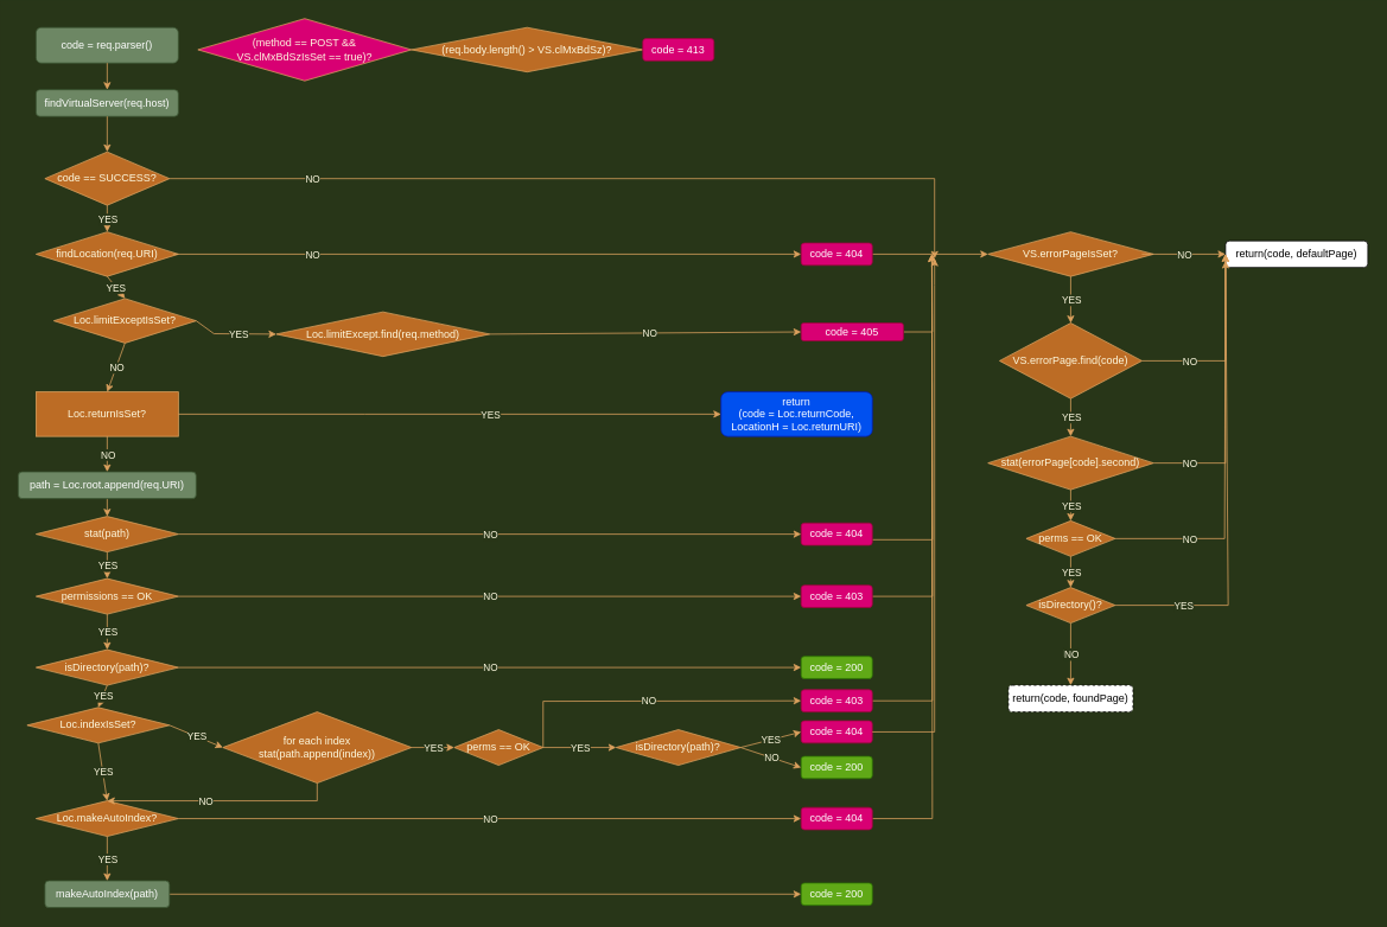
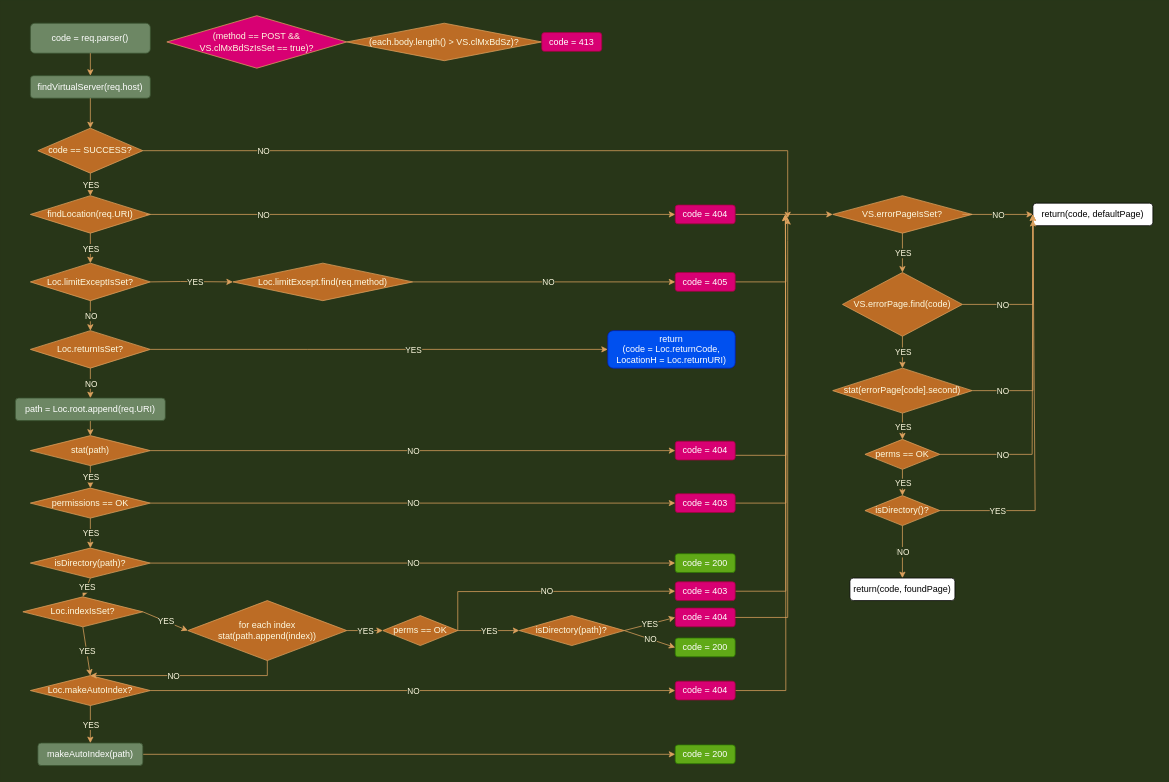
- <mxCell id="102" value="&lt;div&gt;(req.body.length() &amp;gt; VS.clMxBdSz)?&lt;/div&gt;" style="rhombus;whiteSpace=wrap;html=1;fillColor=#BC6C25;strokeColor=#DDA15E;fontColor=#FEFAE0;" parent="1" vertex="1"><mxGeometry x="462" y="30" width="260" height="50" as="geometry" /></mxCell>
+ <mxCell id="102" value="&lt;div&gt;(each.body.length() &amp;gt; VS.clMxBdSz)?&lt;/div&gt;" style="rhombus;whiteSpace=wrap;html=1;fillColor=#BC6C25;strokeColor=#DDA15E;fontColor=#FEFAE0;" parent="1" vertex="1"><mxGeometry x="462" y="30" width="260" height="50" as="geometry" /></mxCell>
- <mxCell id="12" value="Loc.limitExceptIsSet?" style="rhombus;whiteSpace=wrap;html=1;fillColor=#BC6C25;strokeColor=#DDA15E;fontColor=#FEFAE0;" parent="1" vertex="1"><mxGeometry x="60" y="335" width="160" height="50" as="geometry" /></mxCell>
+ <mxCell id="12" value="Loc.limitExceptIsSet?" style="rhombus;whiteSpace=wrap;html=1;fillColor=#BC6C25;strokeColor=#DDA15E;fontColor=#FEFAE0;" parent="1" vertex="1"><mxGeometry x="40" y="350" width="160" height="50" as="geometry" /></mxCell>
- <mxCell id="20" value="code = 405" style="rounded=1;whiteSpace=wrap;html=1;fillColor=#d80073;strokeColor=#A50040;fontColor=#ffffff;" parent="1" vertex="1"><mxGeometry x="900" y="362.5" width="115" height="20" as="geometry" /></mxCell>
+ <mxCell id="20" value="code = 405" style="rounded=1;whiteSpace=wrap;html=1;fillColor=#d80073;strokeColor=#A50040;fontColor=#ffffff;" parent="1" vertex="1"><mxGeometry x="900" y="362.5" width="80" height="25" as="geometry" /></mxCell>
- <mxCell id="15" value="Loc.returnIsSet?" style="whiteSpace=wrap;html=1;fillColor=#BC6C25;strokeColor=#DDA15E;fontColor=#FEFAE0;rounded=0;" parent="1" vertex="1"><mxGeometry x="40" y="440" width="160" height="50" as="geometry" /></mxCell>
+ <mxCell id="15" value="Loc.returnIsSet?" style="rhombus;whiteSpace=wrap;html=1;fillColor=#BC6C25;strokeColor=#DDA15E;fontColor=#FEFAE0;" parent="1" vertex="1"><mxGeometry x="40" y="440" width="160" height="50" as="geometry" /></mxCell>
- <mxCell id="90" value="&lt;div&gt;return(code, foundPage)&lt;br&gt;&lt;/div&gt;" style="rounded=1;whiteSpace=wrap;html=1;dashed=1;" parent="1" vertex="1"><mxGeometry x="1133" y="770" width="140" height="30" as="geometry" /></mxCell>
+ <mxCell id="90" value="&lt;div&gt;return(code, foundPage)&lt;br&gt;&lt;/div&gt;" style="rounded=1;whiteSpace=wrap;html=1;" parent="1" vertex="1"><mxGeometry x="1133" y="770" width="140" height="30" as="geometry" /></mxCell>
